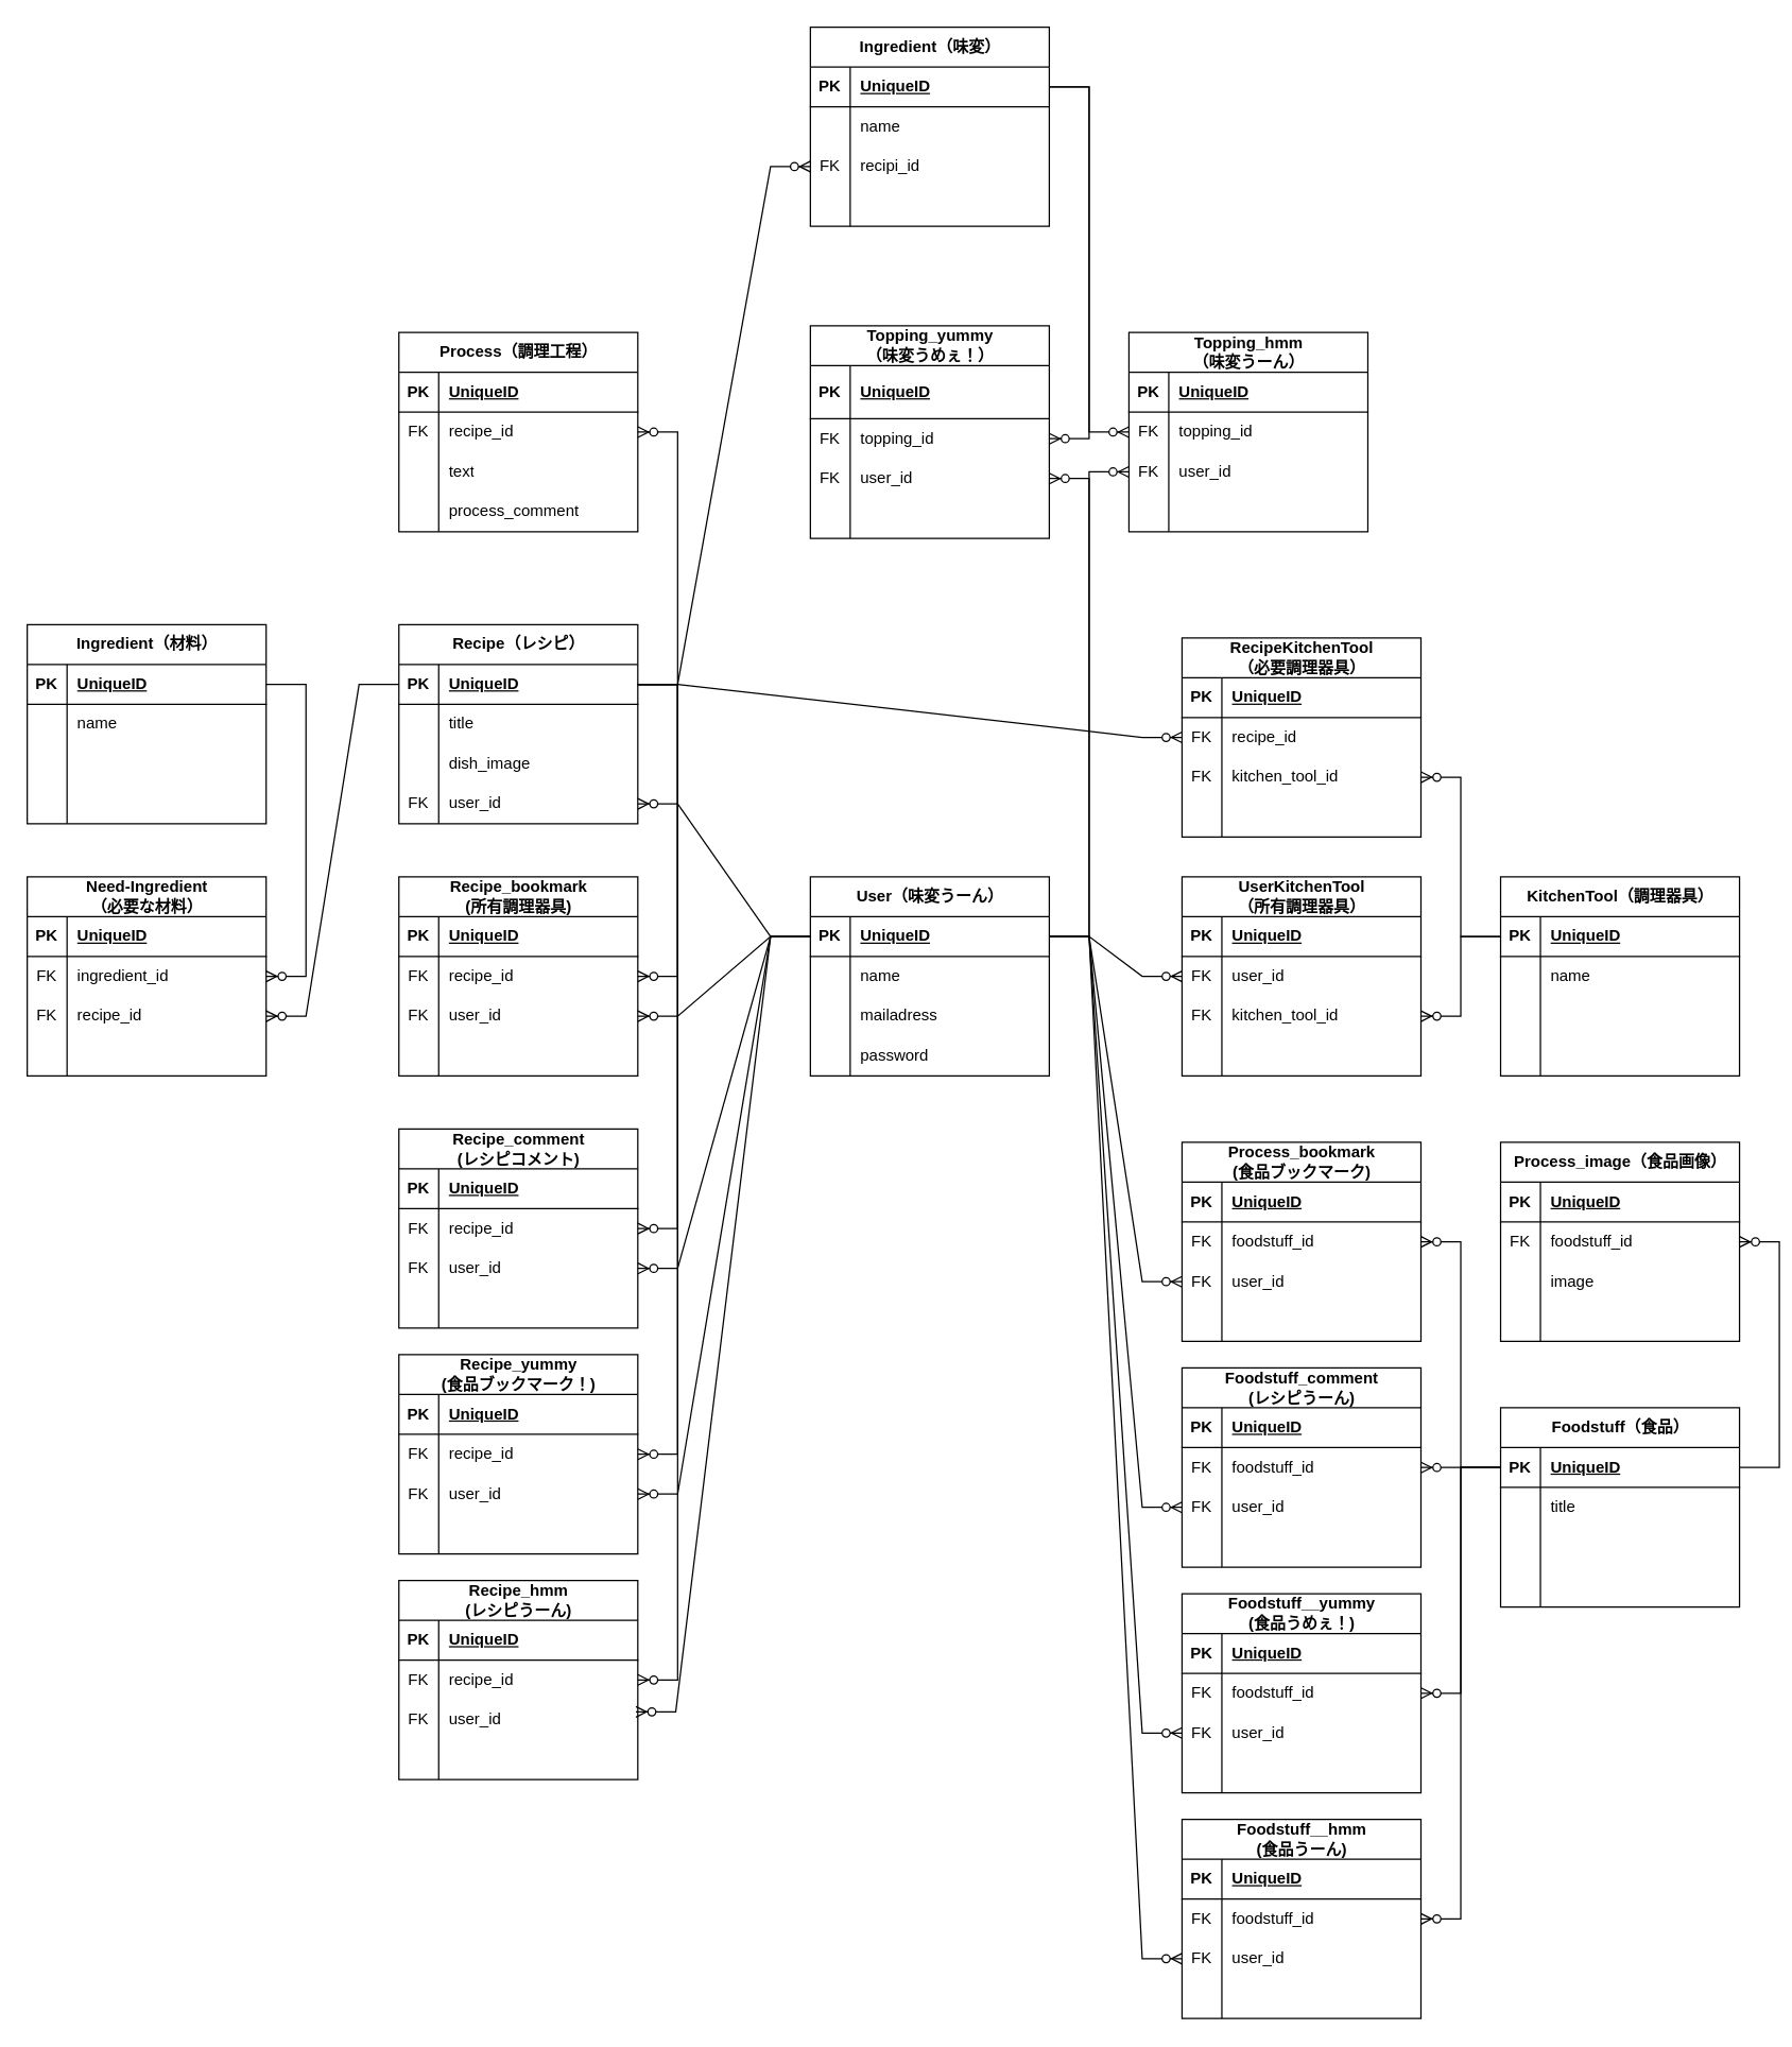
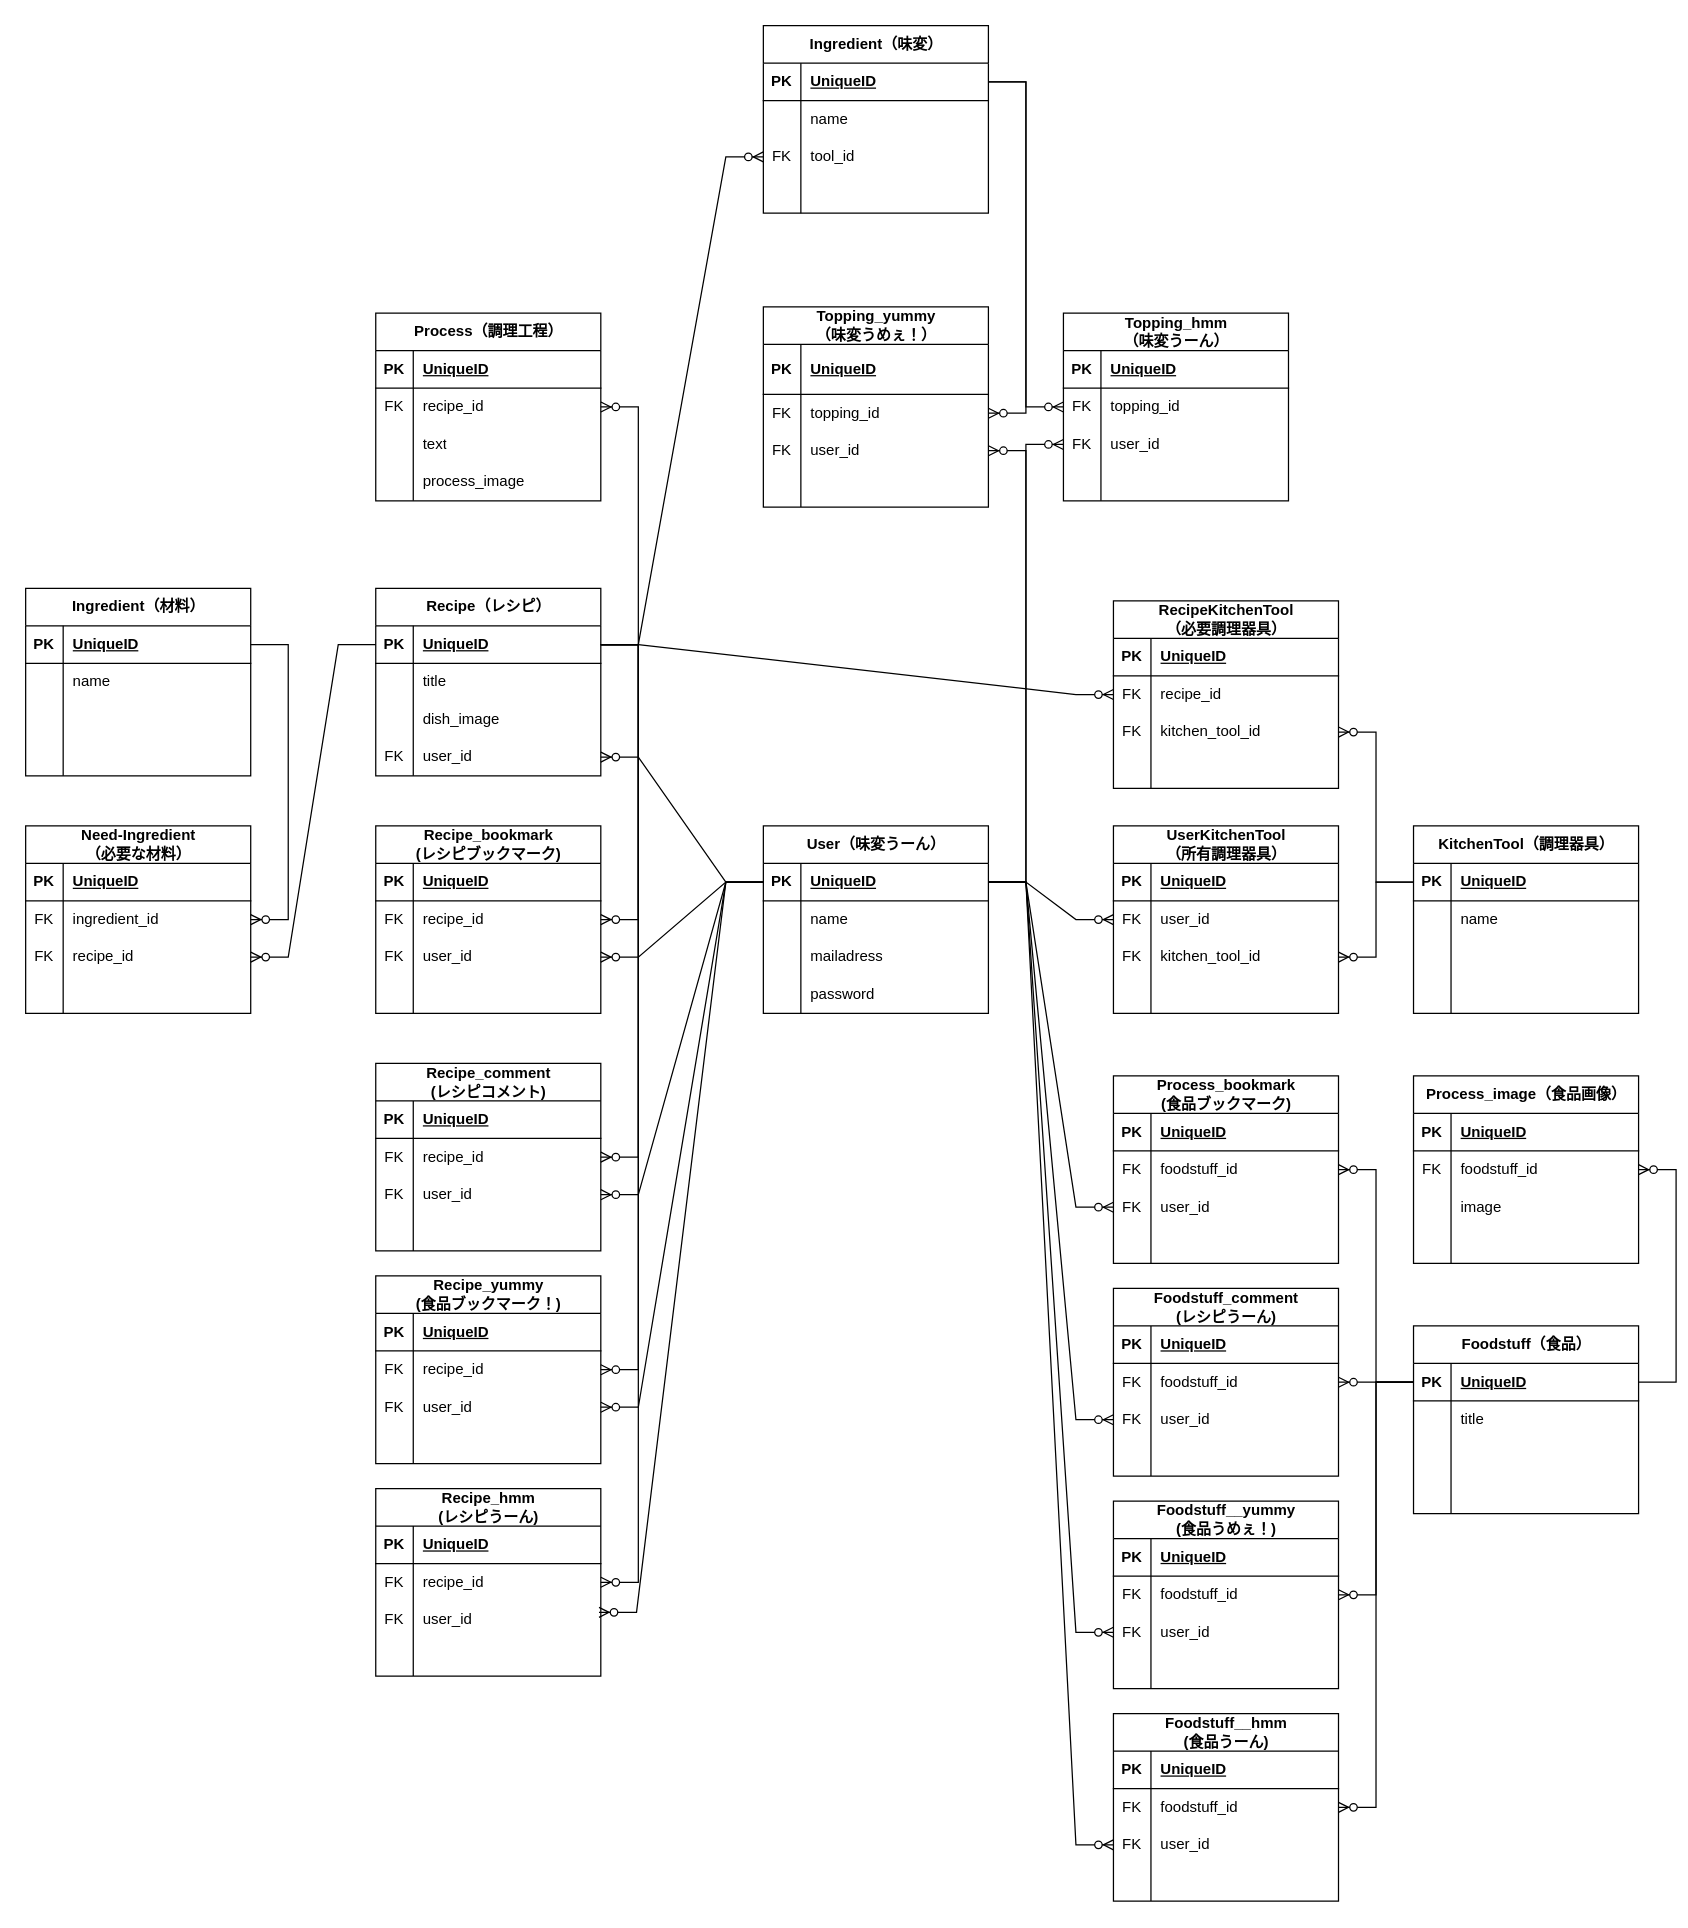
- <mxCell id="154" value="recipi_id" style="shape=partialRectangle;connectable=0;fillColor=none;top=0;left=0;bottom=0;right=0;align=left;spacingLeft=6;overflow=hidden;whiteSpace=wrap;html=1;" parent="152" vertex="1"><mxGeometry x="30" width="150" height="30" as="geometry"><mxRectangle width="150" height="30" as="alternateBounds" /></mxGeometry></mxCell>
+ <mxCell id="154" value="tool_id" style="shape=partialRectangle;connectable=0;fillColor=none;top=0;left=0;bottom=0;right=0;align=left;spacingLeft=6;overflow=hidden;whiteSpace=wrap;html=1;" parent="152" vertex="1"><mxGeometry x="30" width="150" height="30" as="geometry"><mxRectangle width="150" height="30" as="alternateBounds" /></mxGeometry></mxCell>
- <mxCell id="183" value="process_comment" style="shape=partialRectangle;connectable=0;fillColor=none;top=0;left=0;bottom=0;right=0;align=left;spacingLeft=6;overflow=hidden;whiteSpace=wrap;html=1;" parent="181" vertex="1"><mxGeometry x="30" width="150" height="30" as="geometry"><mxRectangle width="150" height="30" as="alternateBounds" /></mxGeometry></mxCell>
+ <mxCell id="183" value="process_image" style="shape=partialRectangle;connectable=0;fillColor=none;top=0;left=0;bottom=0;right=0;align=left;spacingLeft=6;overflow=hidden;whiteSpace=wrap;html=1;" parent="181" vertex="1"><mxGeometry x="30" width="150" height="30" as="geometry"><mxRectangle width="150" height="30" as="alternateBounds" /></mxGeometry></mxCell>
- <mxCell id="41" value="Recipe_bookmark&lt;br&gt;(所有調理器具)" style="shape=table;startSize=30;container=1;collapsible=1;childLayout=tableLayout;fixedRows=1;rowLines=0;fontStyle=1;align=center;resizeLast=1;html=1;" parent="1" vertex="1"><mxGeometry x="300" y="660" width="180" height="150" as="geometry" /></mxCell>
+ <mxCell id="41" value="Recipe_bookmark&lt;br&gt;(レシピブックマーク)" style="shape=table;startSize=30;container=1;collapsible=1;childLayout=tableLayout;fixedRows=1;rowLines=0;fontStyle=1;align=center;resizeLast=1;html=1;" parent="1" vertex="1"><mxGeometry x="300" y="660" width="180" height="150" as="geometry" /></mxCell>
